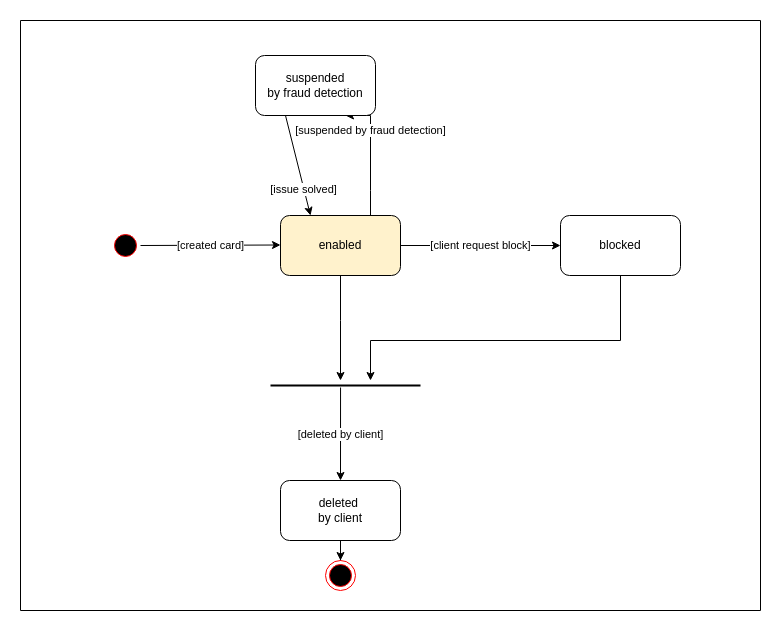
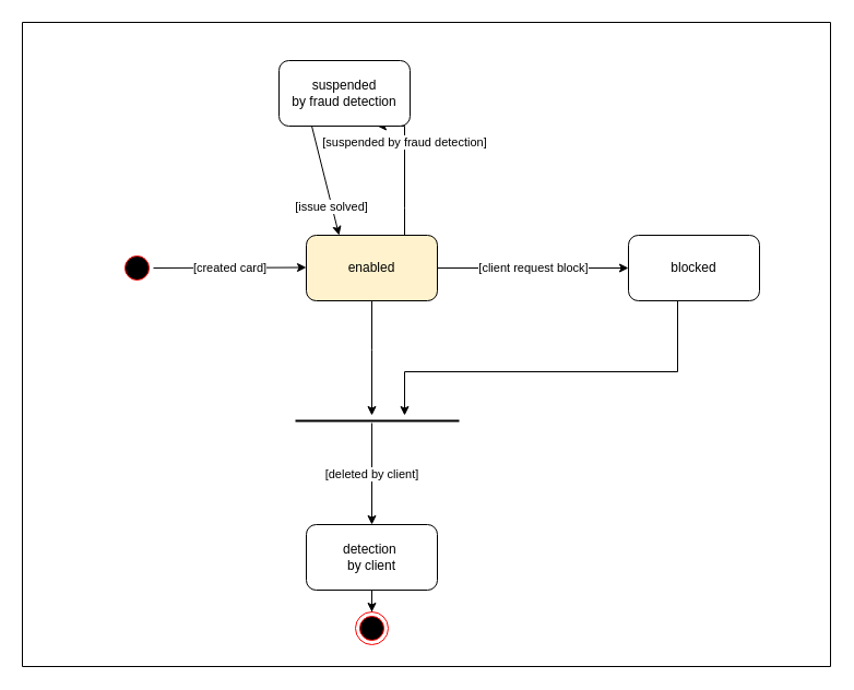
- <mxCell id="10" value="blocked" style="rounded=1;whiteSpace=wrap;html=1;" parent="1" vertex="1"><mxGeometry x="560" y="215" width="120" height="60" as="geometry" /></mxCell>
+ <mxCell id="10" value="blocked" style="rounded=1;whiteSpace=wrap;html=1;" parent="1" vertex="1"><mxGeometry x="575" y="215" width="120" height="60" as="geometry" /></mxCell>
- <mxCell id="13" value="deleted&amp;nbsp;&lt;br&gt;by client" style="rounded=1;whiteSpace=wrap;html=1;" parent="1" vertex="1"><mxGeometry x="280" y="480" width="120" height="60" as="geometry" /></mxCell>
+ <mxCell id="13" value="detection&amp;nbsp;&lt;br&gt;by client" style="rounded=1;whiteSpace=wrap;html=1;" parent="1" vertex="1"><mxGeometry x="280" y="480" width="120" height="60" as="geometry" /></mxCell>
